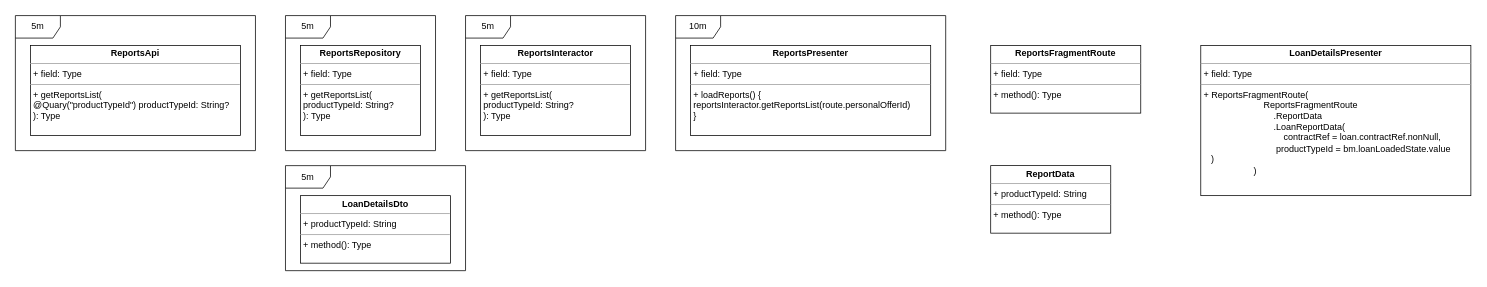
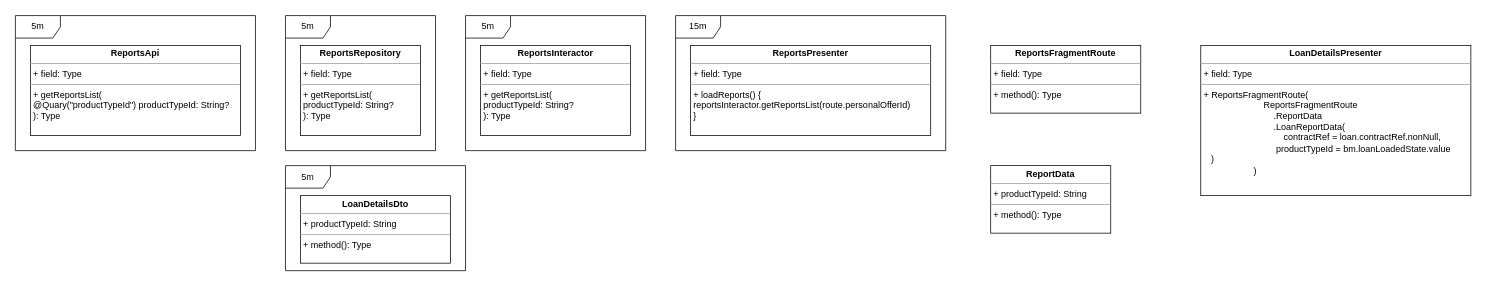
- <mxCell id="14" value="10m" style="shape=umlFrame;whiteSpace=wrap;html=1;" vertex="1" parent="1"><mxGeometry x="900" y="20" width="360" height="180" as="geometry" /></mxCell>
+ <mxCell id="14" value="15m" style="shape=umlFrame;whiteSpace=wrap;html=1;" vertex="1" parent="1"><mxGeometry x="900" y="20" width="360" height="180" as="geometry" /></mxCell>
